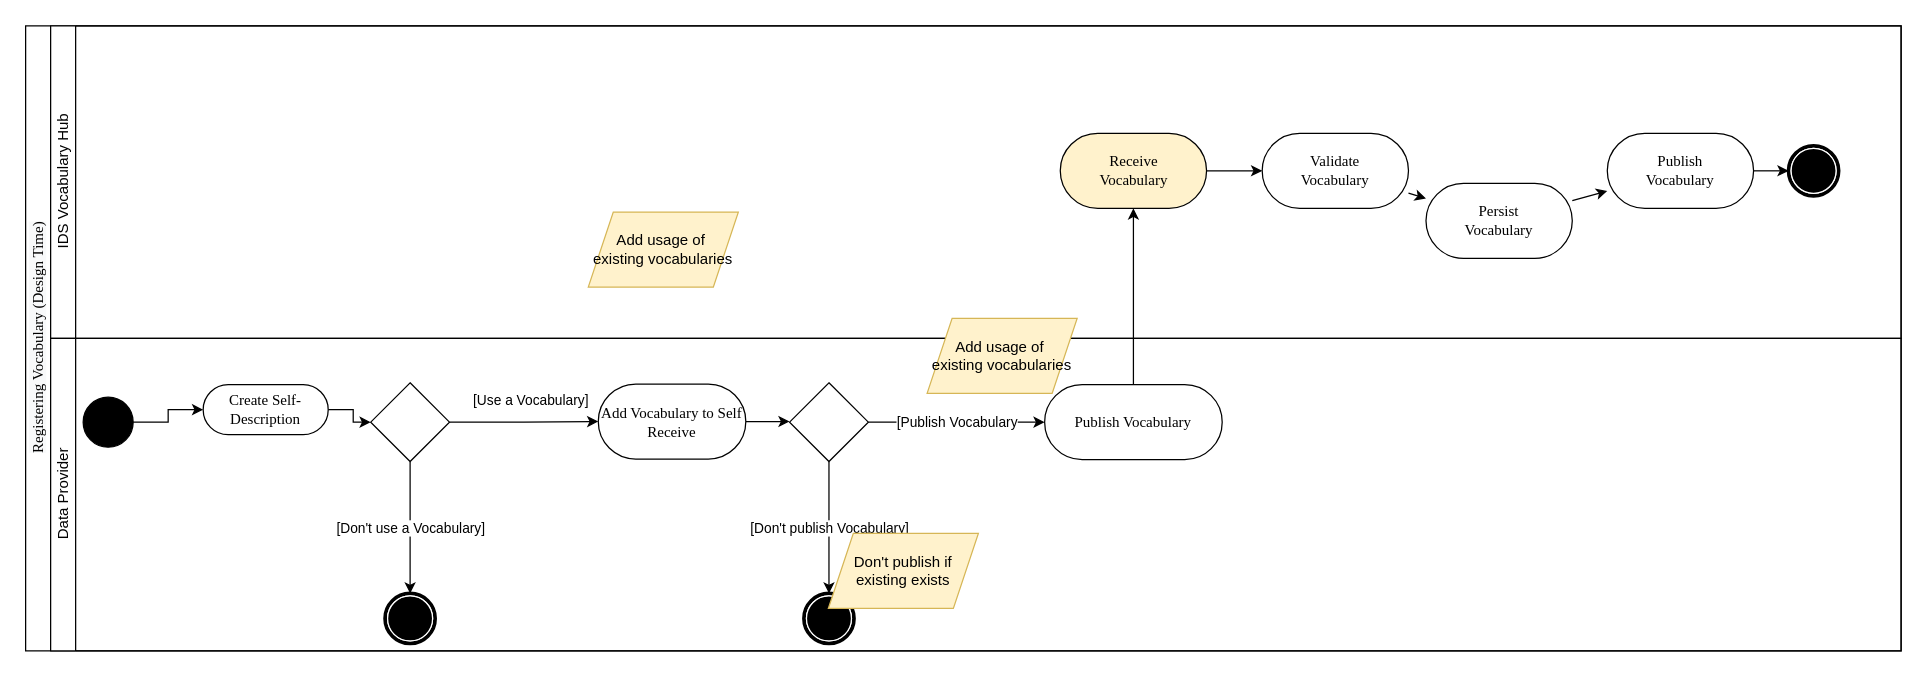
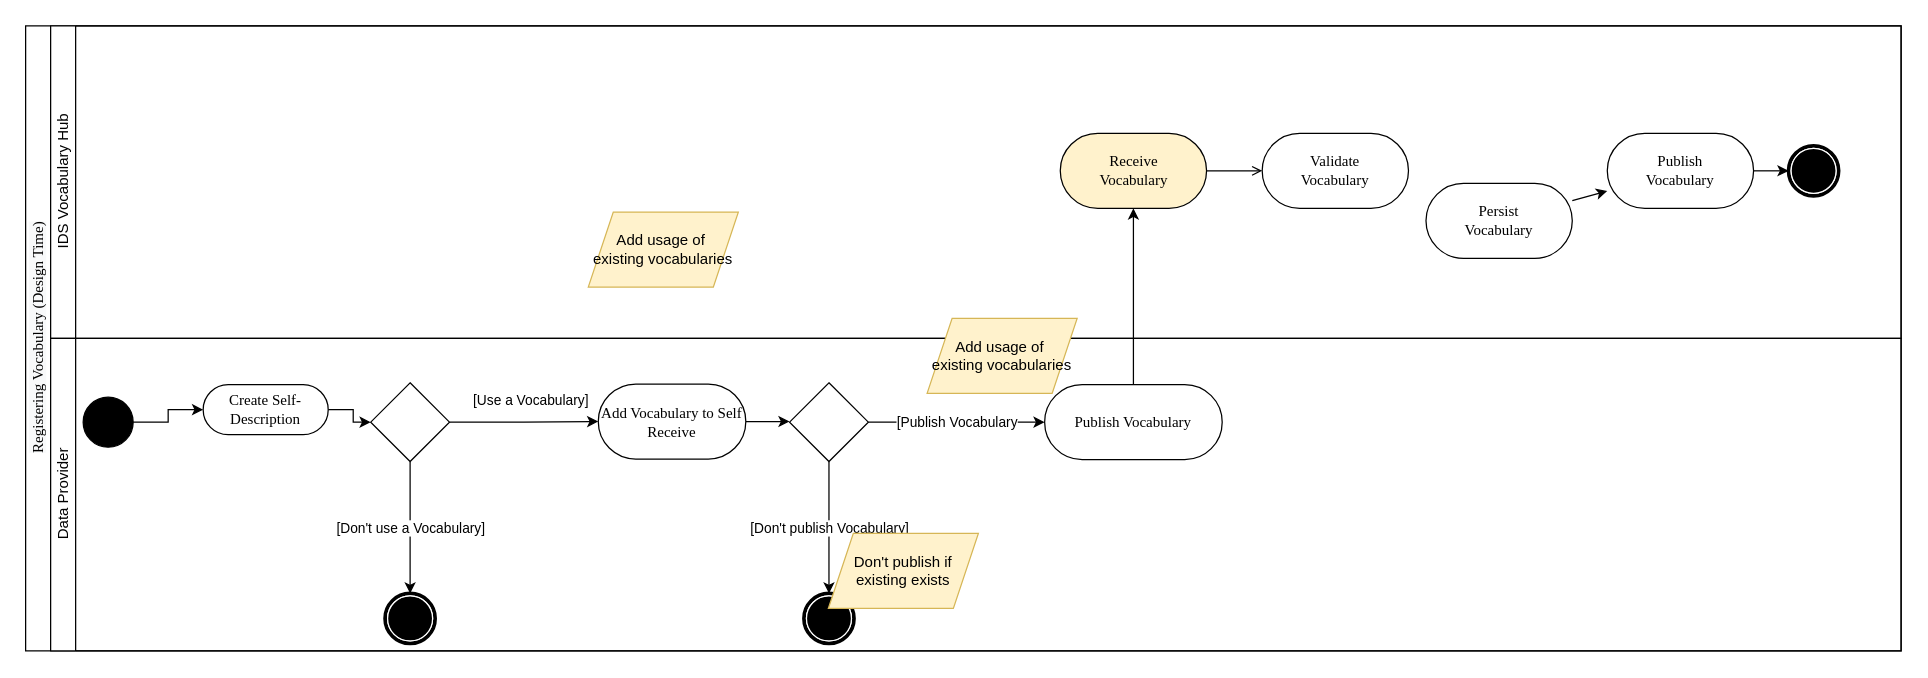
- <mxCell id="5" style="edgeStyle=none;rounded=0;orthogonalLoop=1;jettySize=auto;html=1;entryX=0;entryY=0.5;entryDx=0;entryDy=0;" parent="4" source="6" target="8" edge="1"><mxGeometry relative="1" as="geometry" /></mxCell>
+ <mxCell id="5" style="edgeStyle=none;rounded=0;orthogonalLoop=1;jettySize=auto;html=1;entryX=0;entryY=0.5;entryDx=0;entryDy=0;endArrow=open;" parent="4" source="6" target="8" edge="1"><mxGeometry relative="1" as="geometry" /></mxCell>
- <mxCell id="7" value="" style="edgeStyle=none;rounded=0;orthogonalLoop=1;jettySize=auto;html=1;" parent="4" source="8" target="10" edge="1"><mxGeometry relative="1" as="geometry" /></mxCell>
